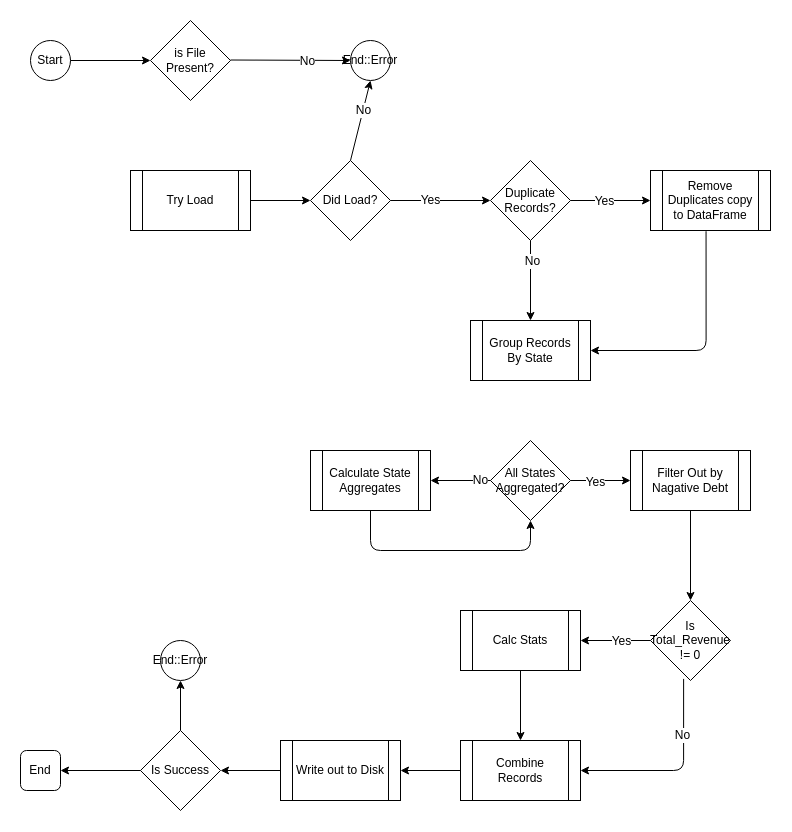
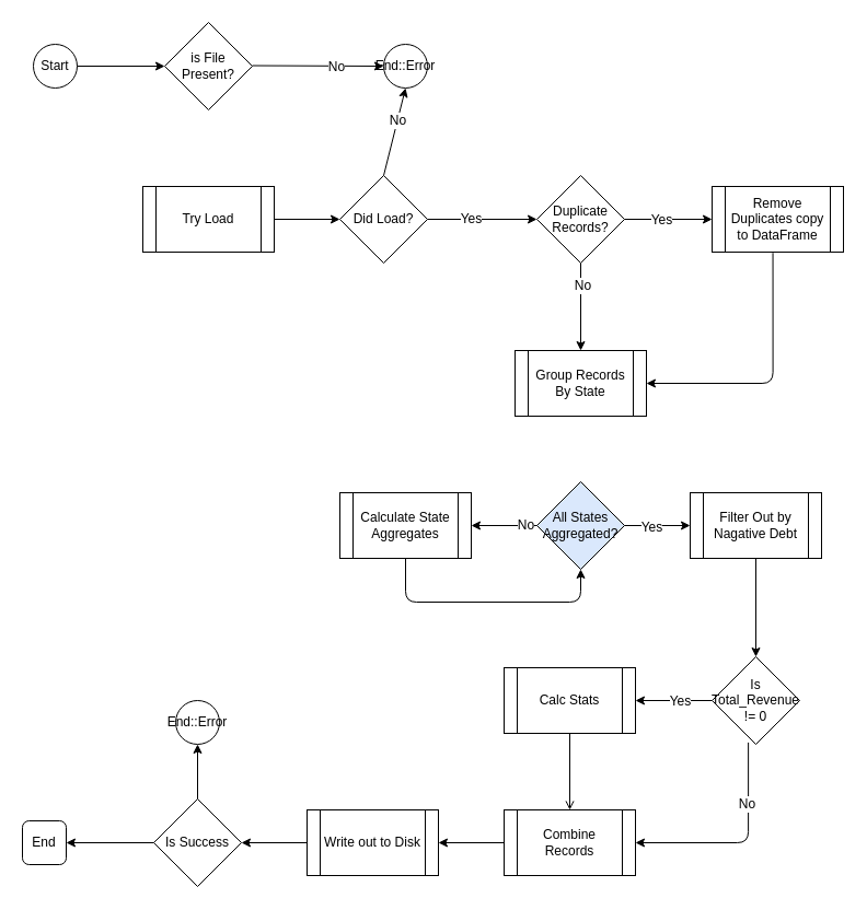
- <mxCell id="25" value="All States Aggregated?" style="rhombus;whiteSpace=wrap;html=1;" vertex="1" parent="1"><mxGeometry x="490" y="440" width="80" height="80" as="geometry" /></mxCell>
+ <mxCell id="25" value="All States Aggregated?" style="rhombus;whiteSpace=wrap;html=1;fillColor=#dae8fc;" vertex="1" parent="1"><mxGeometry x="490" y="440" width="80" height="80" as="geometry" /></mxCell>
- <mxCell id="39" value="" style="endArrow=classic;html=1;exitX=0.5;exitY=1;exitDx=0;exitDy=0;entryX=0.5;entryY=0;entryDx=0;entryDy=0;" edge="1" parent="1" source="3" target="33"><mxGeometry width="50" height="50" relative="1" as="geometry"><mxPoint x="320" y="760" as="sourcePoint" /><mxPoint x="370" y="710" as="targetPoint" /></mxGeometry></mxCell>
+ <mxCell id="39" value="" style="endArrow=open;html=1;exitX=0.5;exitY=1;exitDx=0;exitDy=0;entryX=0.5;entryY=0;entryDx=0;entryDy=0;" edge="1" parent="1" source="3" target="33"><mxGeometry width="50" height="50" relative="1" as="geometry"><mxPoint x="320" y="760" as="sourcePoint" /><mxPoint x="370" y="710" as="targetPoint" /></mxGeometry></mxCell>
